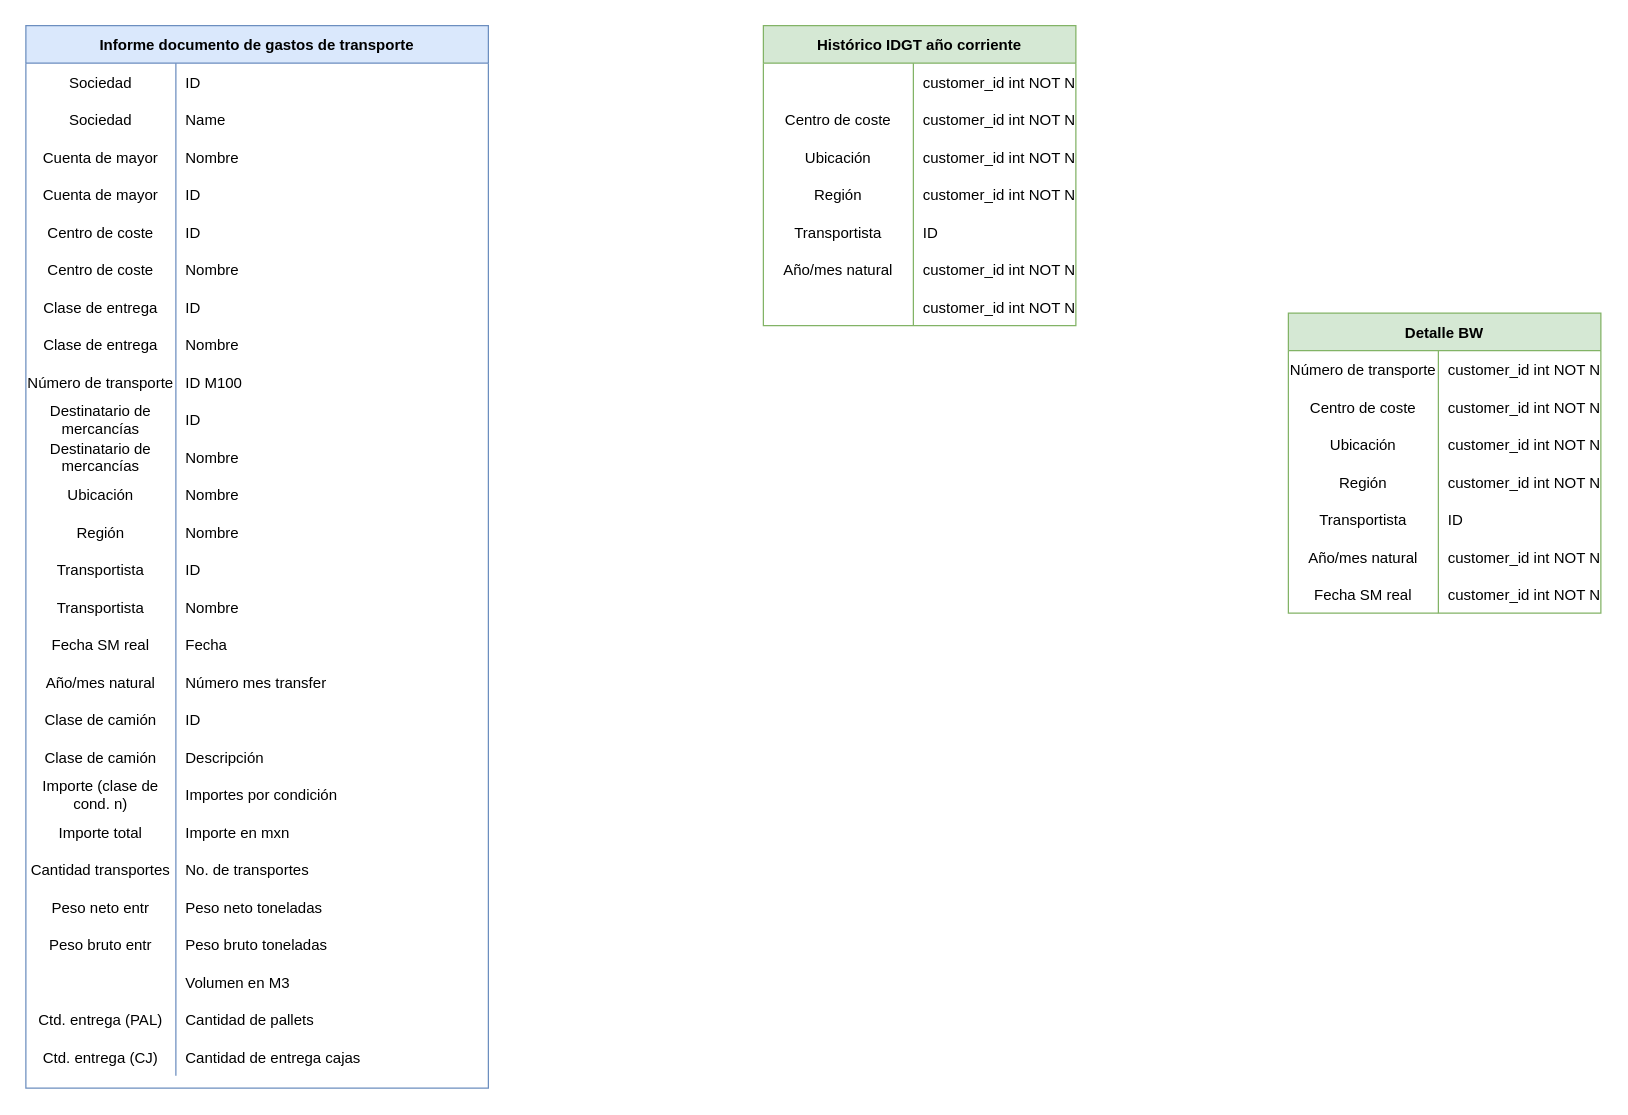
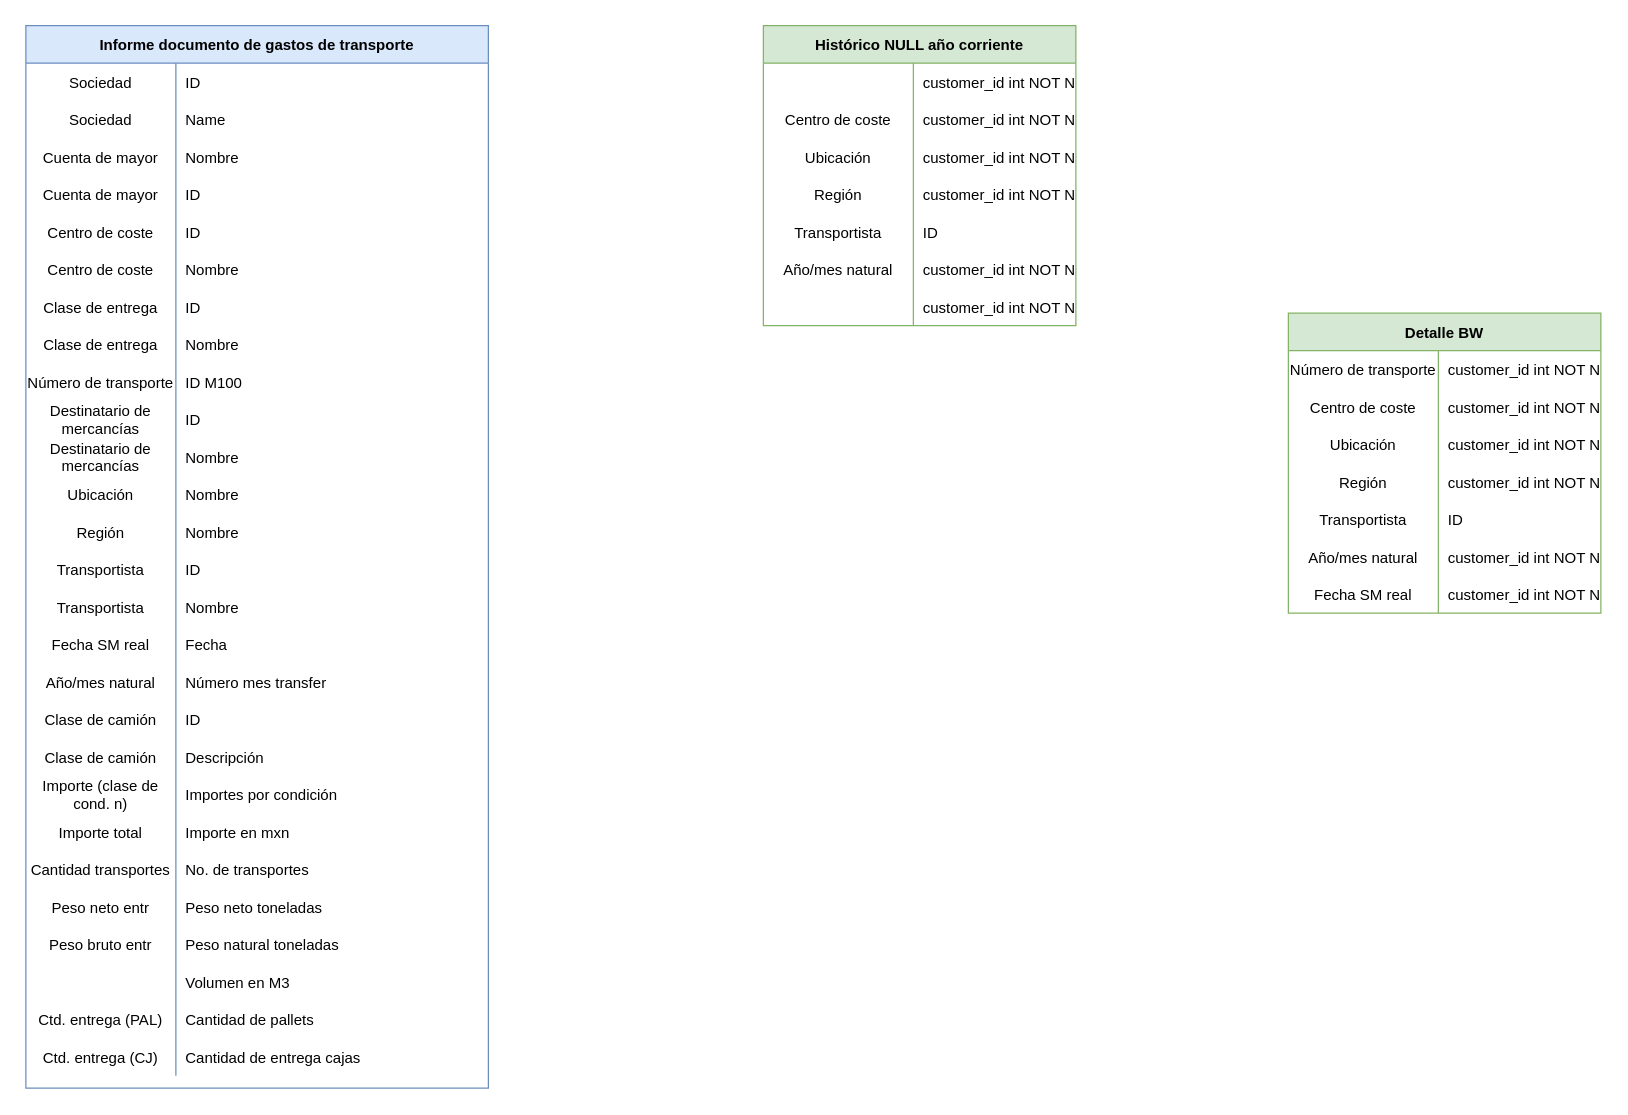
- <mxCell id="105" value="Histórico IDGT año corriente" style="shape=table;startSize=30;container=1;collapsible=1;childLayout=tableLayout;fixedRows=1;rowLines=0;fontStyle=1;align=center;resizeLast=1;fillColor=#d5e8d4;strokeColor=#82b366;" vertex="1" parent="1"><mxGeometry x="610" y="20" width="250" height="240" as="geometry" /></mxCell>
+ <mxCell id="105" value="Histórico NULL año corriente" style="shape=table;startSize=30;container=1;collapsible=1;childLayout=tableLayout;fixedRows=1;rowLines=0;fontStyle=1;align=center;resizeLast=1;fillColor=#d5e8d4;strokeColor=#82b366;" vertex="1" parent="1"><mxGeometry x="610" y="20" width="250" height="240" as="geometry" /></mxCell>
- <mxCell id="96" value="Peso bruto toneladas" style="shape=partialRectangle;overflow=hidden;connectable=0;fillColor=none;top=0;left=0;bottom=0;right=0;align=left;spacingLeft=6;" vertex="1" parent="94"><mxGeometry x="120" width="250" height="30" as="geometry"><mxRectangle width="250" height="30" as="alternateBounds" /></mxGeometry></mxCell>
+ <mxCell id="96" value="Peso natural toneladas" style="shape=partialRectangle;overflow=hidden;connectable=0;fillColor=none;top=0;left=0;bottom=0;right=0;align=left;spacingLeft=6;" vertex="1" parent="94"><mxGeometry x="120" width="250" height="30" as="geometry"><mxRectangle width="250" height="30" as="alternateBounds" /></mxGeometry></mxCell>
